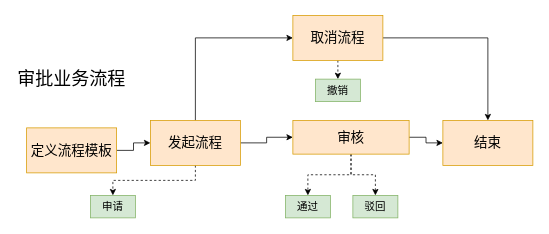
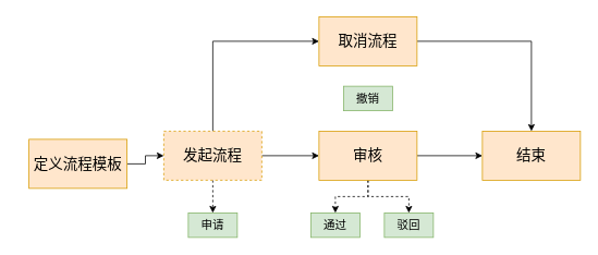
- <mxCell id="18" style="edgeStyle=orthogonalEdgeStyle;rounded=0;orthogonalLoop=1;jettySize=auto;html=1;exitX=0.5;exitY=1;exitDx=0;exitDy=0;entryX=0.5;entryY=0;entryDx=0;entryDy=0;dashed=1;" edge="1" parent="1" source="19" target="20"><mxGeometry relative="1" as="geometry" /></mxCell>
- <mxCell id="13" value="&lt;font style=&quot;font-size: 24px&quot;&gt;审批业务流程&lt;/font&gt;" style="text;html=1;strokeColor=none;fillColor=none;align=center;verticalAlign=middle;whiteSpace=wrap;rounded=0;" vertex="1" parent="1"><mxGeometry x="20" y="95" width="150" height="20" as="geometry" /></mxCell>
- <mxCell id="11" value="&lt;font style=&quot;font-size: 18px&quot;&gt;审核&lt;/font&gt;" style="rounded=0;whiteSpace=wrap;html=1;fillColor=#ffe6cc;strokeColor=#d79b00;" vertex="1" parent="1"><mxGeometry x="390" y="160" width="155" height="45" as="geometry" /></mxCell>
+ <mxCell id="11" value="&lt;font style=&quot;font-size: 18px&quot;&gt;审核&lt;/font&gt;" style="rounded=0;whiteSpace=wrap;html=1;fillColor=#ffe6cc;strokeColor=#d79b00;" vertex="1" parent="1"><mxGeometry x="390" y="160" width="120" height="60" as="geometry" /></mxCell>
- <mxCell id="7" value="&lt;font style=&quot;font-size: 18px&quot;&gt;发起流程&lt;/font&gt;" style="rounded=0;whiteSpace=wrap;html=1;fillColor=#ffe6cc;strokeColor=#d79b00;" vertex="1" parent="1"><mxGeometry x="200" y="160" width="120" height="60" as="geometry" /></mxCell>
+ <mxCell id="7" value="&lt;font style=&quot;font-size: 18px&quot;&gt;发起流程&lt;/font&gt;" style="rounded=0;whiteSpace=wrap;html=1;fillColor=#ffe6cc;strokeColor=#d79b00;dashed=1;" vertex="1" parent="1"><mxGeometry x="200" y="160" width="120" height="60" as="geometry" /></mxCell>
- <mxCell id="14" value="&lt;font style=&quot;font-size: 14px&quot;&gt;申请&lt;/font&gt;" style="rounded=0;whiteSpace=wrap;html=1;fillColor=#d5e8d4;strokeColor=#82b366;" vertex="1" parent="1"><mxGeometry x="120" y="260" width="60" height="30" as="geometry" /></mxCell>
+ <mxCell id="14" value="&lt;font style=&quot;font-size: 14px&quot;&gt;申请&lt;/font&gt;" style="rounded=0;whiteSpace=wrap;html=1;fillColor=#d5e8d4;strokeColor=#82b366;" vertex="1" parent="1"><mxGeometry x="230" y="260" width="60" height="30" as="geometry" /></mxCell>
